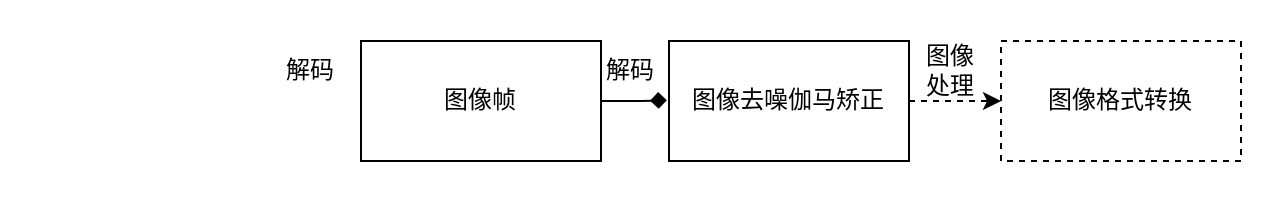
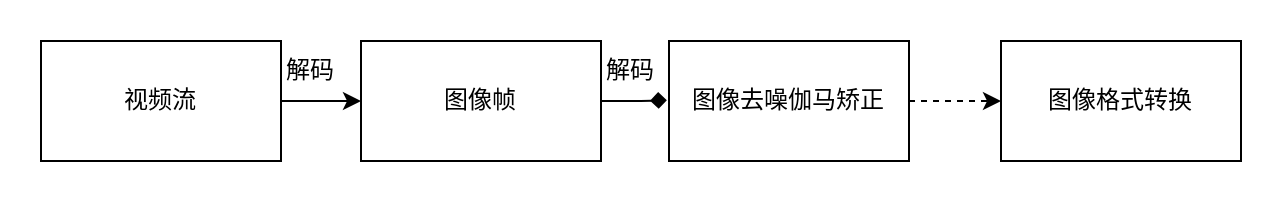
- <mxCell id="11" value="图像处理" style="text;html=1;strokeColor=none;fillColor=none;align=center;verticalAlign=middle;whiteSpace=wrap;rounded=0;" vertex="1" parent="1"><mxGeometry x="460" y="20" width="30" height="30" as="geometry" /></mxCell>
+ <mxCell id="3" value="视频流" style="rounded=0;whiteSpace=wrap;html=1;" vertex="1" parent="1"><mxGeometry x="20" y="20" width="120" height="60" as="geometry" /></mxCell>
+ <mxCell id="2" style="edgeStyle=orthogonalEdgeStyle;rounded=0;orthogonalLoop=1;jettySize=auto;html=1;exitX=1;exitY=0.5;exitDx=0;exitDy=0;entryX=0;entryY=0.5;entryDx=0;entryDy=0;" edge="1" parent="1" source="3" target="5"><mxGeometry relative="1" as="geometry" /></mxCell>
- <mxCell id="8" value="图像格式转换" style="rounded=0;whiteSpace=wrap;html=1;dashed=1;" vertex="1" parent="1"><mxGeometry x="500" y="20" width="120" height="60" as="geometry" /></mxCell>
+ <mxCell id="8" value="图像格式转换" style="rounded=0;whiteSpace=wrap;html=1;" vertex="1" parent="1"><mxGeometry x="500" y="20" width="120" height="60" as="geometry" /></mxCell>
